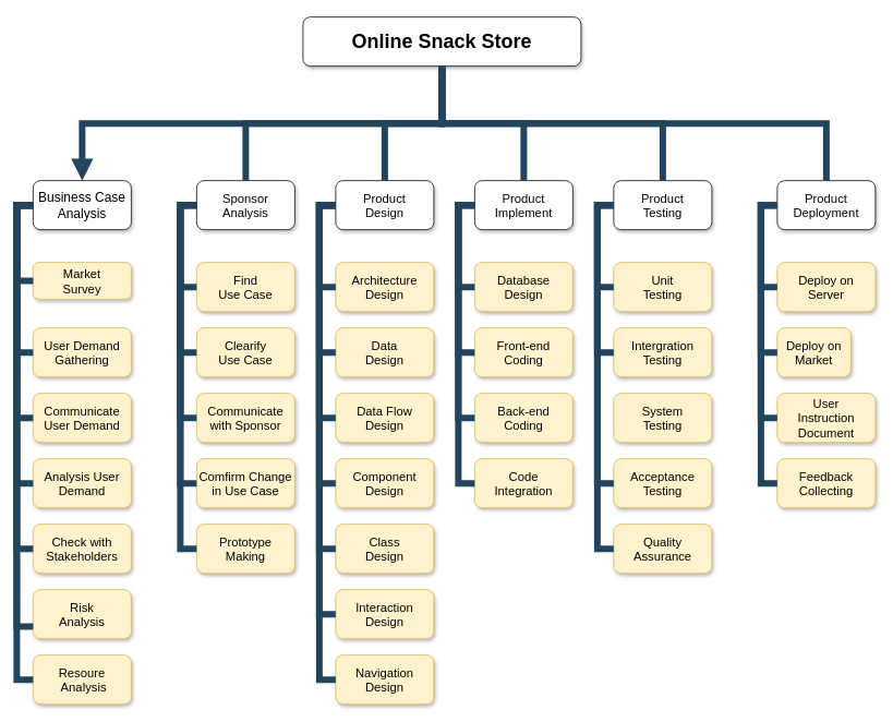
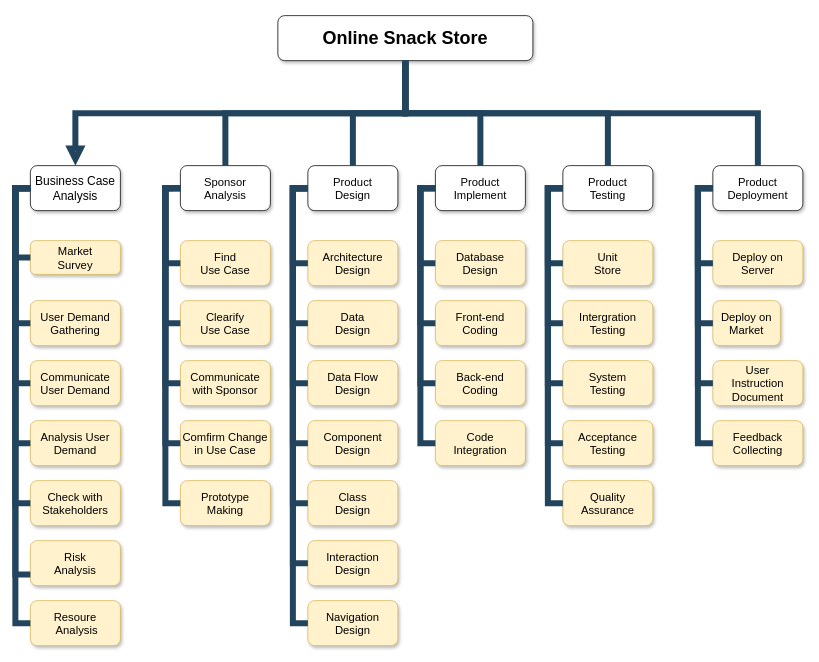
- <mxCell id="47" value="Unit&#10;Testing" style="whiteSpace=wrap;rounded=1;fillColor=#fff2cc;strokeColor=#d6b656;shadow=1;fontColor=#000000;fontStyle=0;fontSize=15;" parent="1" vertex="1"><mxGeometry x="750" y="320" width="120" height="60" as="geometry" /></mxCell>
+ <mxCell id="47" value="Unit&#10;Store" style="whiteSpace=wrap;rounded=1;fillColor=#fff2cc;strokeColor=#d6b656;shadow=1;fontColor=#000000;fontStyle=0;fontSize=15;" parent="1" vertex="1"><mxGeometry x="750" y="320" width="120" height="60" as="geometry" /></mxCell>
+ <mxCell id="60" value="" style="edgeStyle=elbowEdgeStyle;elbow=horizontal;rounded=0;fontColor=#000000;endArrow=none;endFill=0;strokeWidth=8;strokeColor=#23445D;" parent="1" source="45" target="49" edge="1"><mxGeometry width="100" height="100" relative="1" as="geometry"><mxPoint x="740" y="250" as="sourcePoint" /><mxPoint x="740" y="510" as="targetPoint" /><Array as="points"><mxPoint x="730" y="390" /></Array></mxGeometry></mxCell>
